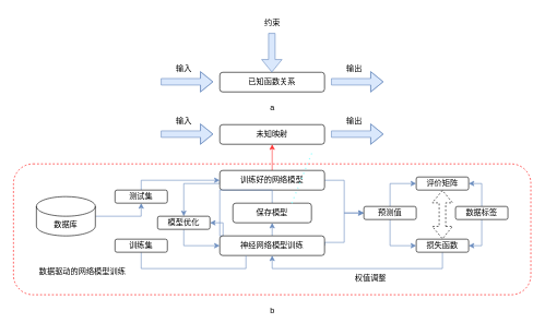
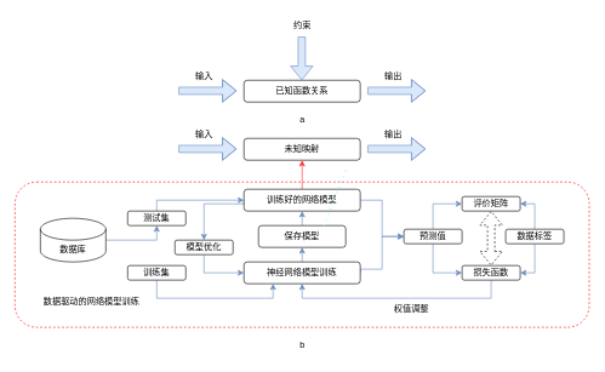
- <mxCell id="16" style="edgeStyle=orthogonalEdgeStyle;rounded=0;orthogonalLoop=1;jettySize=auto;html=1;exitX=0.5;exitY=0;exitDx=0;exitDy=0;fillColor=#dae8fc;strokeColor=#6c8ebf;" edge="1" parent="1" source="17" target="28"><mxGeometry relative="1" as="geometry" /></mxCell>
+ <mxCell id="16" style="edgeStyle=orthogonalEdgeStyle;rounded=0;orthogonalLoop=1;jettySize=auto;html=1;exitX=0.5;exitY=0;exitDx=0;exitDy=0;entryX=0.5;entryY=1;entryDx=0;entryDy=0;fillColor=#dae8fc;strokeColor=#6c8ebf;" edge="1" parent="1" source="17" target="15"><mxGeometry relative="1" as="geometry" /></mxCell>
- <mxCell id="25" style="edgeStyle=orthogonalEdgeStyle;rounded=0;orthogonalLoop=1;jettySize=auto;html=1;exitX=0.5;exitY=1;exitDx=0;exitDy=0;fillColor=#dae8fc;strokeColor=#6c8ebf;endArrow=none;" edge="1" parent="1" source="26" target="20"><mxGeometry relative="1" as="geometry"><Array as="points"><mxPoint x="215" y="410" /><mxPoint x="375" y="410" /></Array></mxGeometry></mxCell>
+ <mxCell id="25" style="edgeStyle=orthogonalEdgeStyle;rounded=0;orthogonalLoop=1;jettySize=auto;html=1;exitX=0.5;exitY=1;exitDx=0;exitDy=0;fillColor=#dae8fc;strokeColor=#6c8ebf;" edge="1" parent="1" source="26" target="20"><mxGeometry relative="1" as="geometry"><Array as="points"><mxPoint x="215" y="410" /><mxPoint x="375" y="410" /></Array></mxGeometry></mxCell>
